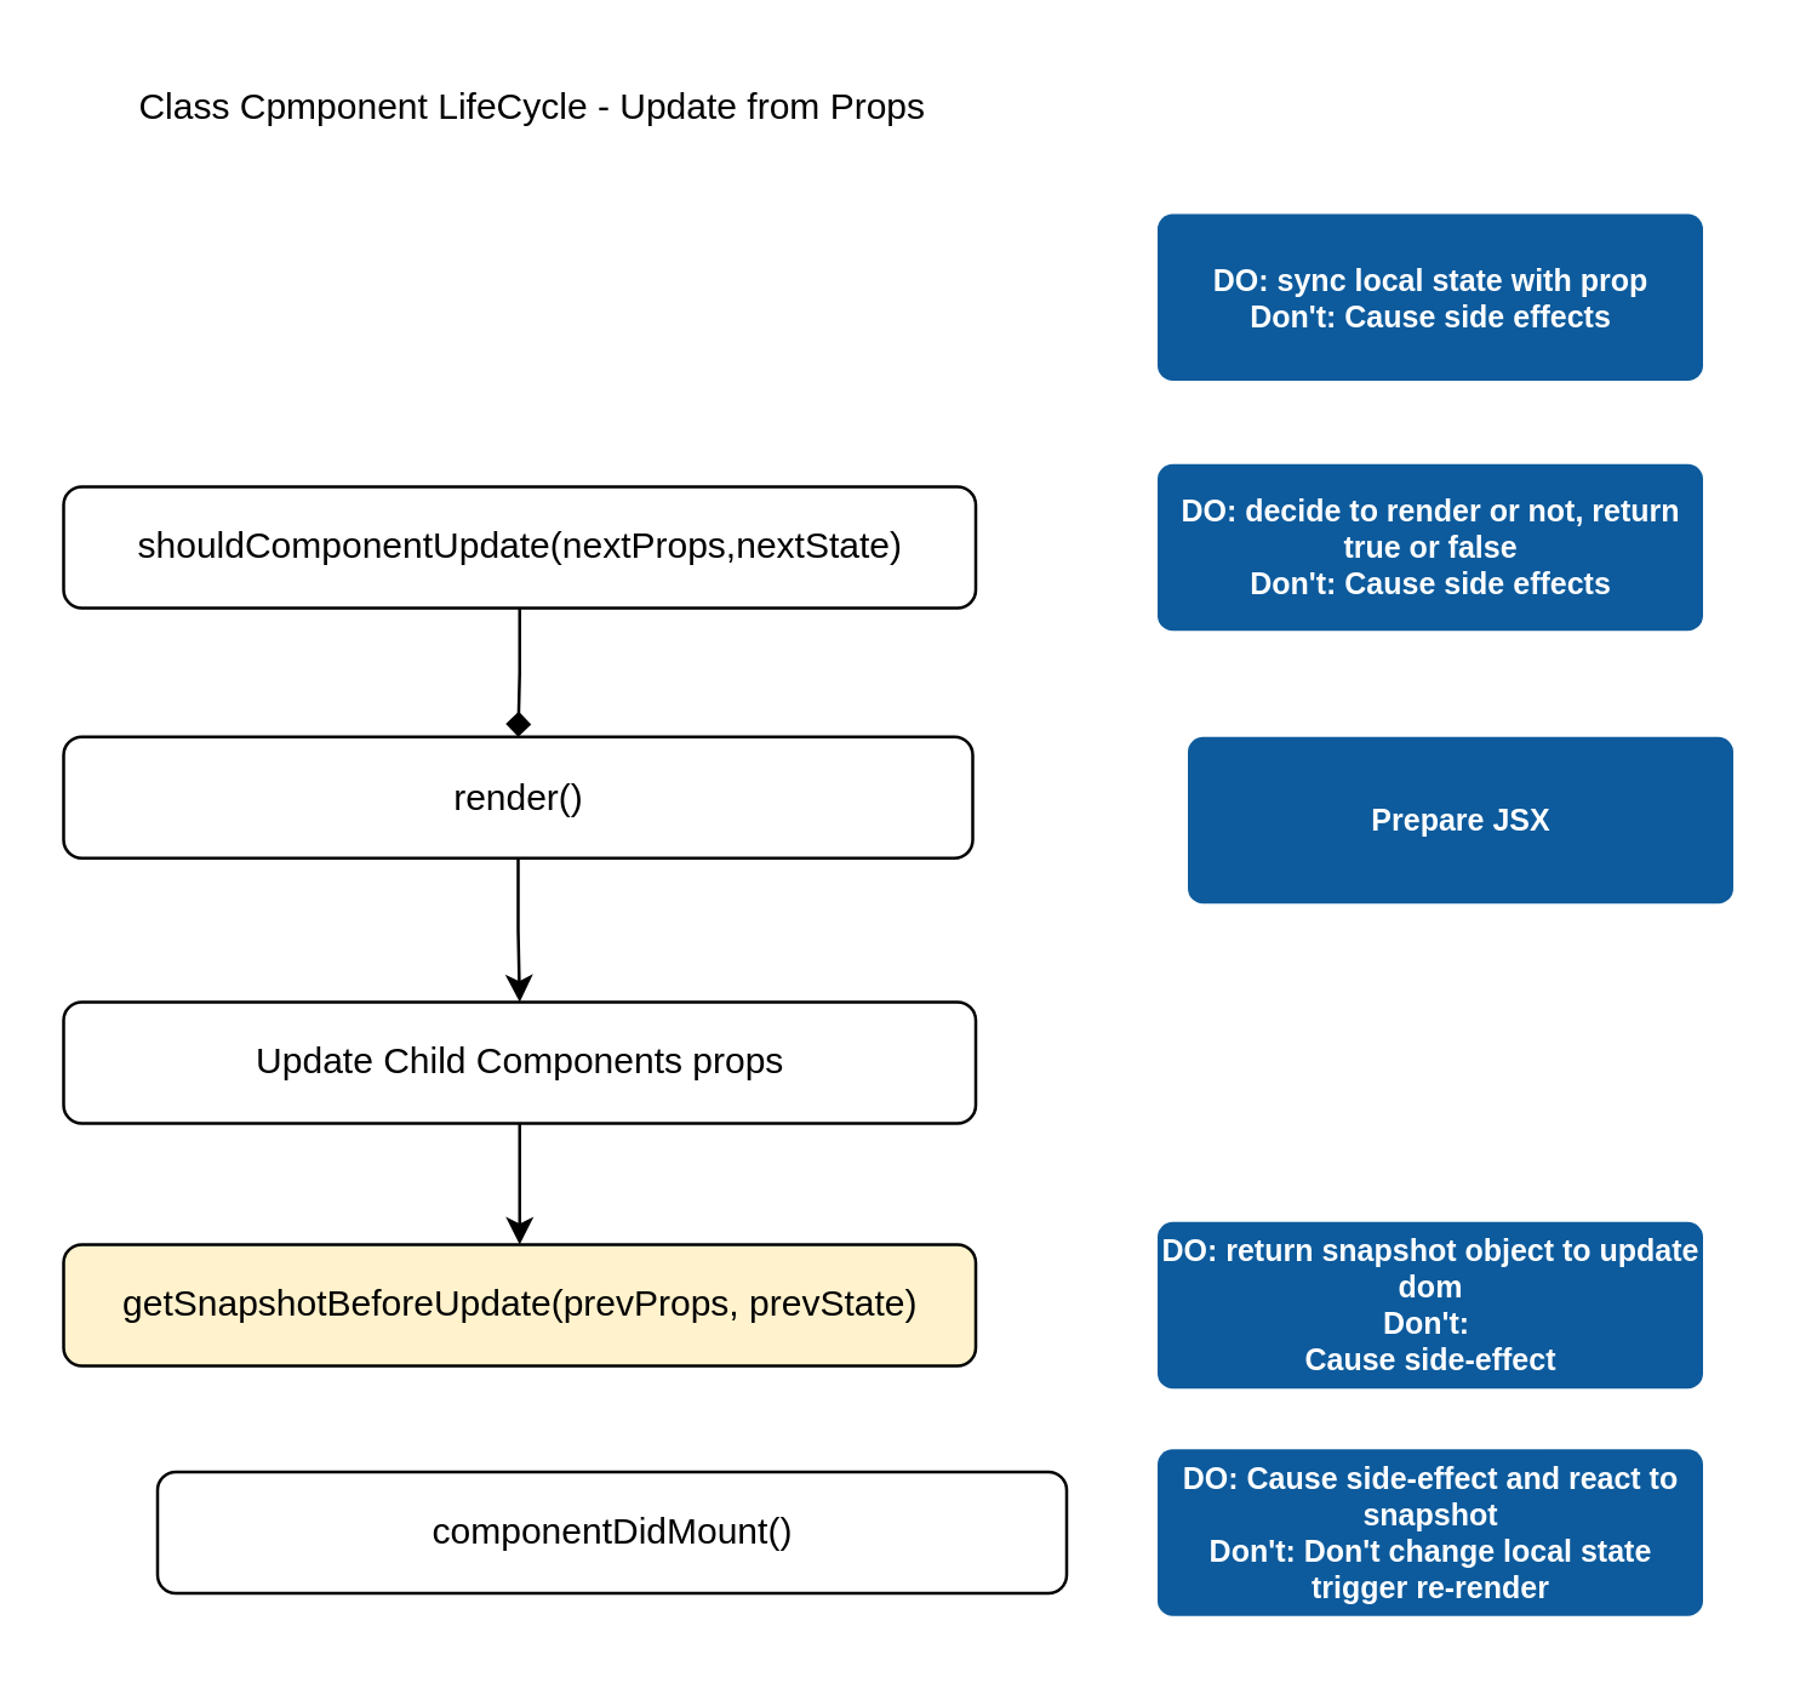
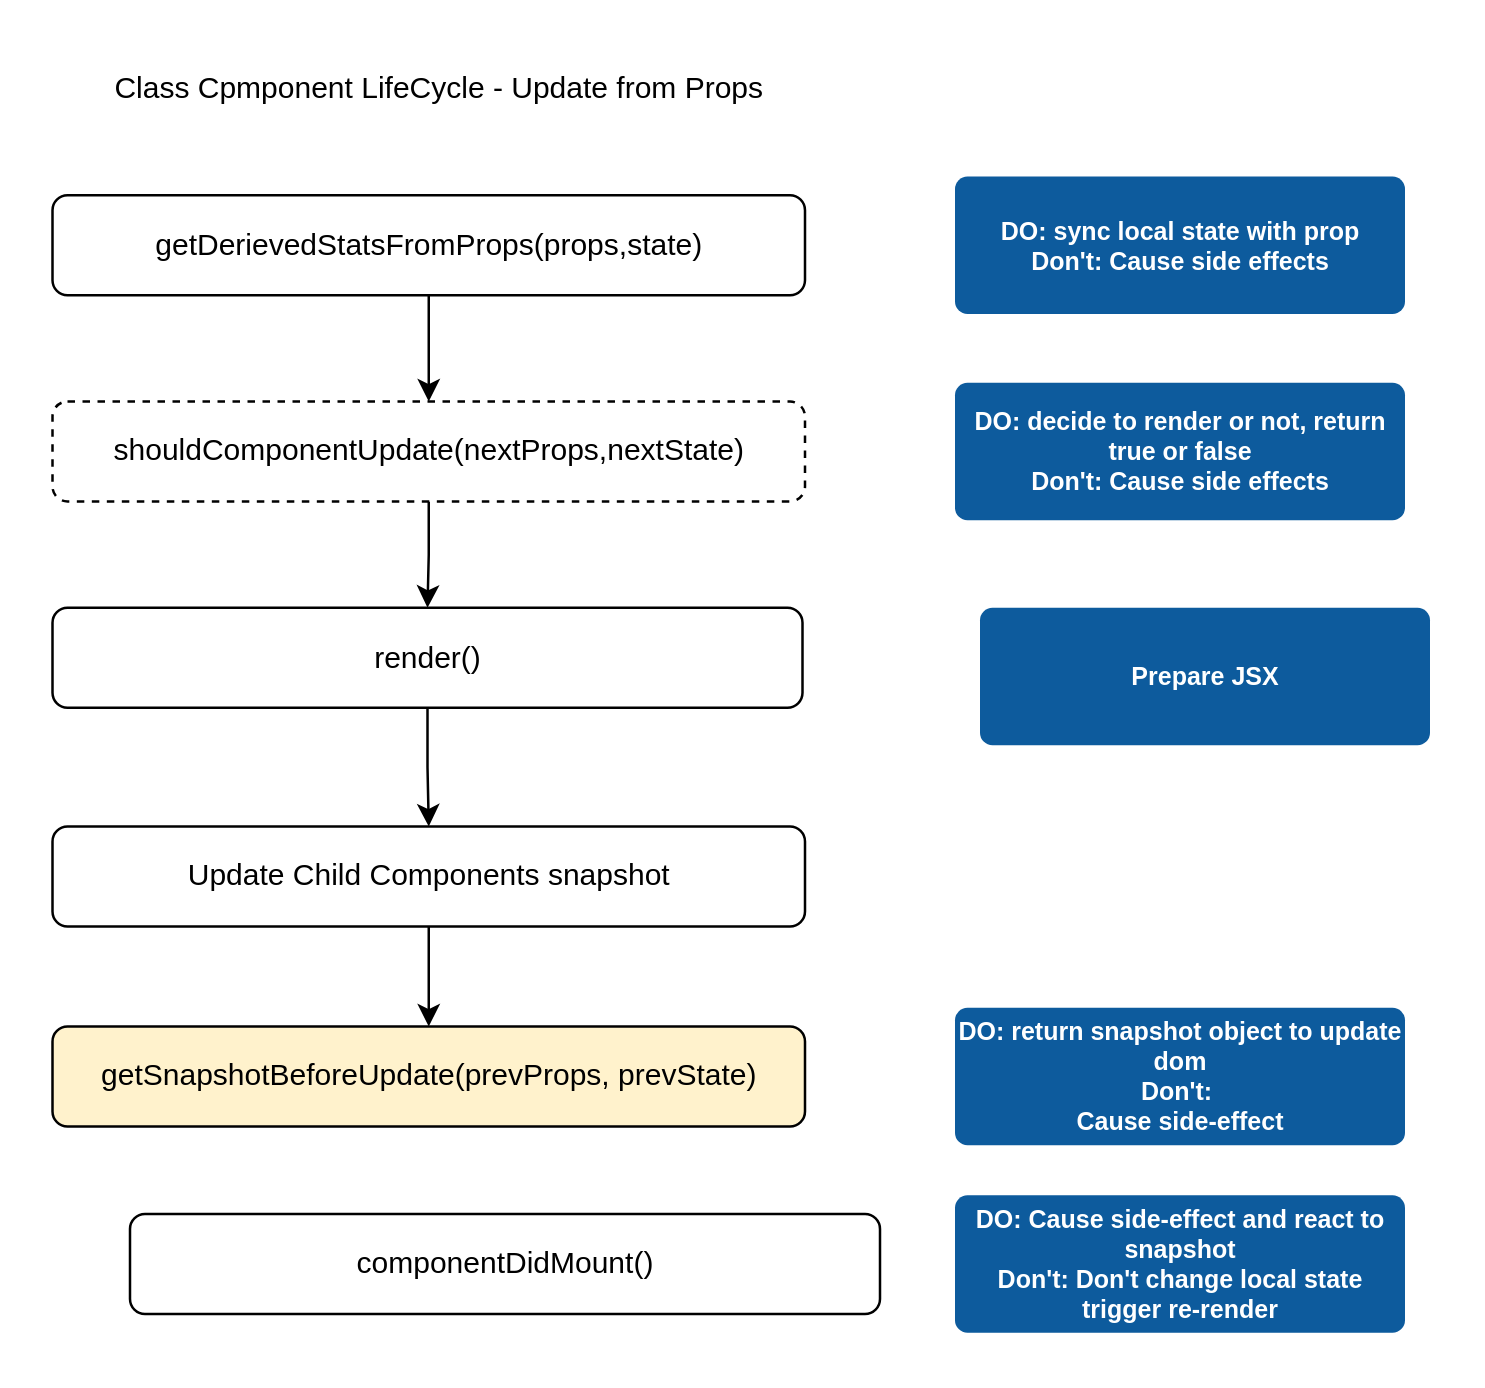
+ <mxCell id="4" value="getDerievedStatsFromProps(props,state)" style="rounded=1;whiteSpace=wrap;html=1;fontSize=12;glass=0;strokeWidth=1;shadow=0;" vertex="1" parent="1"><mxGeometry x="20.5" y="77.5" width="301" height="40" as="geometry" /></mxCell>
+ <mxCell id="3" value="" style="edgeStyle=orthogonalEdgeStyle;rounded=0;orthogonalLoop=1;jettySize=auto;html=1;" edge="1" parent="1" source="4" target="6"><mxGeometry relative="1" as="geometry" /></mxCell>
- <mxCell id="6" value="shouldComponentUpdate(nextProps,nextState)" style="rounded=1;whiteSpace=wrap;html=1;fontSize=12;glass=0;strokeWidth=1;shadow=0;" vertex="1" parent="1"><mxGeometry x="20.5" y="160" width="301" height="40" as="geometry" /></mxCell>
+ <mxCell id="6" value="shouldComponentUpdate(nextProps,nextState)" style="rounded=1;whiteSpace=wrap;html=1;fontSize=12;glass=0;strokeWidth=1;shadow=0;dashed=1;" vertex="1" parent="1"><mxGeometry x="20.5" y="160" width="301" height="40" as="geometry" /></mxCell>
- <mxCell id="5" value="" style="edgeStyle=orthogonalEdgeStyle;rounded=0;orthogonalLoop=1;jettySize=auto;html=1;endArrow=diamond;" edge="1" parent="1" source="6" target="8"><mxGeometry relative="1" as="geometry" /></mxCell>
+ <mxCell id="5" value="" style="edgeStyle=orthogonalEdgeStyle;rounded=0;orthogonalLoop=1;jettySize=auto;html=1;" edge="1" parent="1" source="6" target="8"><mxGeometry relative="1" as="geometry" /></mxCell>
- <mxCell id="10" value="Update Child Components props" style="rounded=1;whiteSpace=wrap;html=1;fontSize=12;glass=0;strokeWidth=1;shadow=0;" vertex="1" parent="1"><mxGeometry x="20.5" y="330" width="301" height="40" as="geometry" /></mxCell>
+ <mxCell id="10" value="Update Child Components snapshot" style="rounded=1;whiteSpace=wrap;html=1;fontSize=12;glass=0;strokeWidth=1;shadow=0;" vertex="1" parent="1"><mxGeometry x="20.5" y="330" width="301" height="40" as="geometry" /></mxCell>
